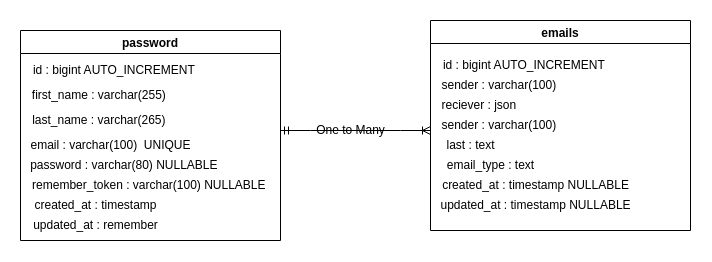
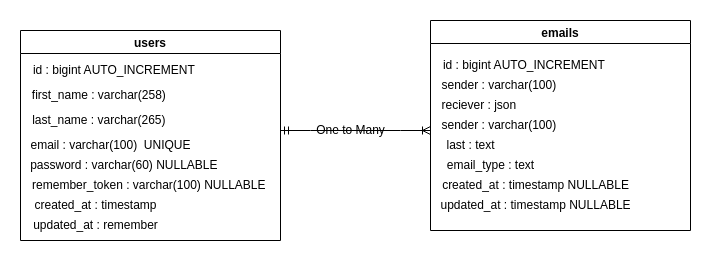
- <mxCell id="2" value="password" style="swimlane;" vertex="1" parent="1"><mxGeometry x="20" y="30" width="260" height="210" as="geometry"><mxRectangle x="180" y="190" width="70" height="30" as="alternateBounds" /></mxGeometry></mxCell>
+ <mxCell id="2" value="users" style="swimlane;" vertex="1" parent="1"><mxGeometry x="20" y="30" width="260" height="210" as="geometry"><mxRectangle x="180" y="190" width="70" height="30" as="alternateBounds" /></mxGeometry></mxCell>
- <mxCell id="4" value="&lt;span style=&quot;text-align: left;&quot;&gt;first_name : varchar(255)&amp;nbsp;&lt;/span&gt;" style="text;html=1;align=center;verticalAlign=middle;resizable=0;points=[];autosize=1;strokeColor=none;fillColor=none;" vertex="1" parent="2"><mxGeometry y="50" width="160" height="30" as="geometry" /></mxCell>
+ <mxCell id="4" value="&lt;span style=&quot;text-align: left;&quot;&gt;first_name : varchar(258)&amp;nbsp;&lt;/span&gt;" style="text;html=1;align=center;verticalAlign=middle;resizable=0;points=[];autosize=1;strokeColor=none;fillColor=none;" vertex="1" parent="2"><mxGeometry y="50" width="160" height="30" as="geometry" /></mxCell>
- <mxCell id="7" value="&lt;span style=&quot;text-align: left;&quot;&gt;password : varchar(80) NULLABLE&amp;nbsp;&lt;/span&gt;" style="text;html=1;align=center;verticalAlign=middle;resizable=0;points=[];autosize=1;strokeColor=none;fillColor=none;" vertex="1" parent="2"><mxGeometry y="120" width="210" height="30" as="geometry" /></mxCell>
+ <mxCell id="7" value="&lt;span style=&quot;text-align: left;&quot;&gt;password : varchar(60) NULLABLE&amp;nbsp;&lt;/span&gt;" style="text;html=1;align=center;verticalAlign=middle;resizable=0;points=[];autosize=1;strokeColor=none;fillColor=none;" vertex="1" parent="2"><mxGeometry y="120" width="210" height="30" as="geometry" /></mxCell>
